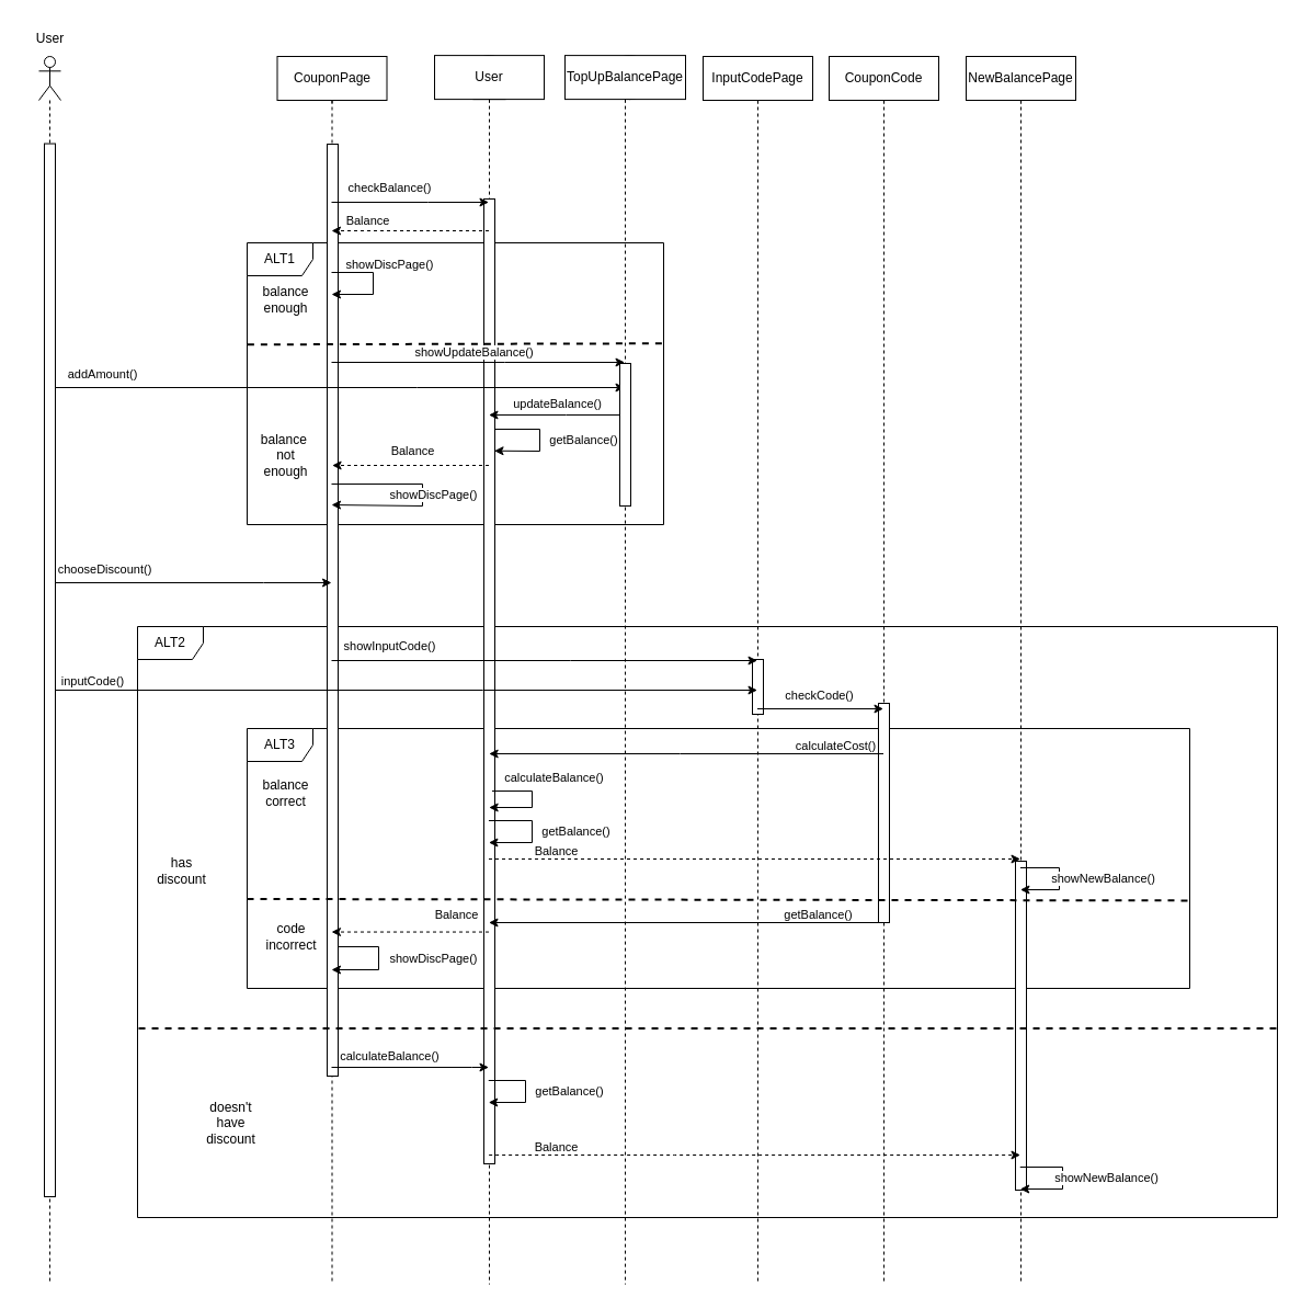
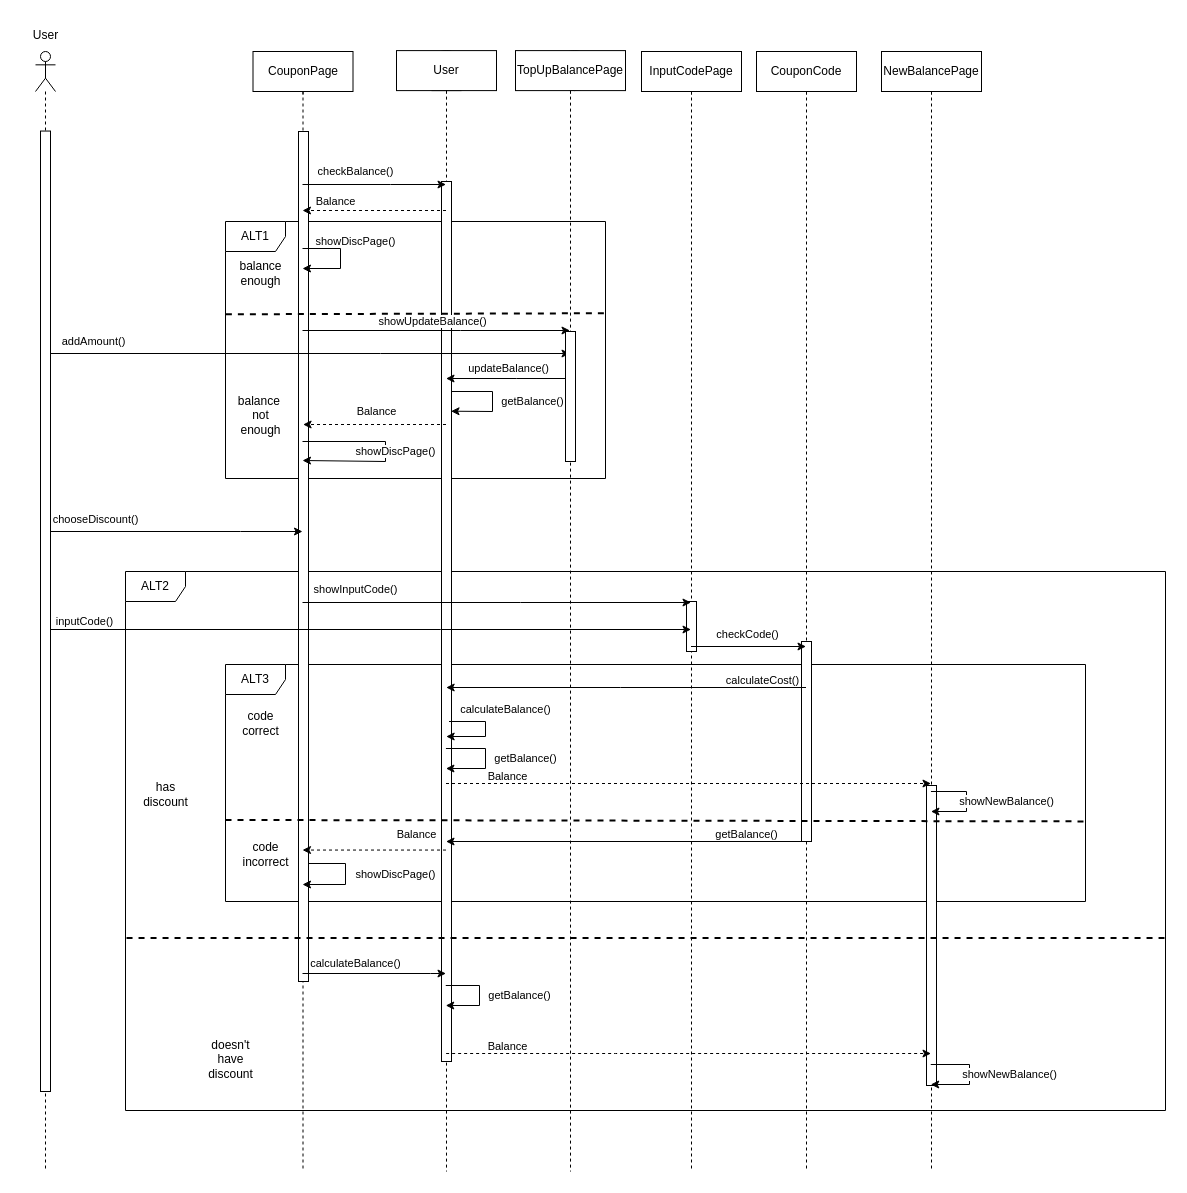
- <mxCell id="38" value="balance&lt;br&gt;correct" style="text;html=1;align=center;verticalAlign=middle;resizable=0;points=[];autosize=1;strokeColor=none;fillColor=none;" parent="1" vertex="1"><mxGeometry x="230" y="703" width="60" height="40" as="geometry" /></mxCell>
+ <mxCell id="38" value="code&lt;br&gt;correct" style="text;html=1;align=center;verticalAlign=middle;resizable=0;points=[];autosize=1;strokeColor=none;fillColor=none;" parent="1" vertex="1"><mxGeometry x="230" y="703" width="60" height="40" as="geometry" /></mxCell>
- <mxCell id="35" value="doesn't&lt;br&gt;have&lt;br&gt;discount" style="text;html=1;align=center;verticalAlign=middle;resizable=0;points=[];autosize=1;strokeColor=none;fillColor=none;" parent="1" vertex="1"><mxGeometry x="175" y="994" width="70" height="60" as="geometry" /></mxCell>
+ <mxCell id="35" value="doesn't&lt;br&gt;have&lt;br&gt;discount" style="text;html=1;align=center;verticalAlign=middle;resizable=0;points=[];autosize=1;strokeColor=none;fillColor=none;" parent="1" vertex="1"><mxGeometry x="195" y="1029" width="70" height="60" as="geometry" /></mxCell>
